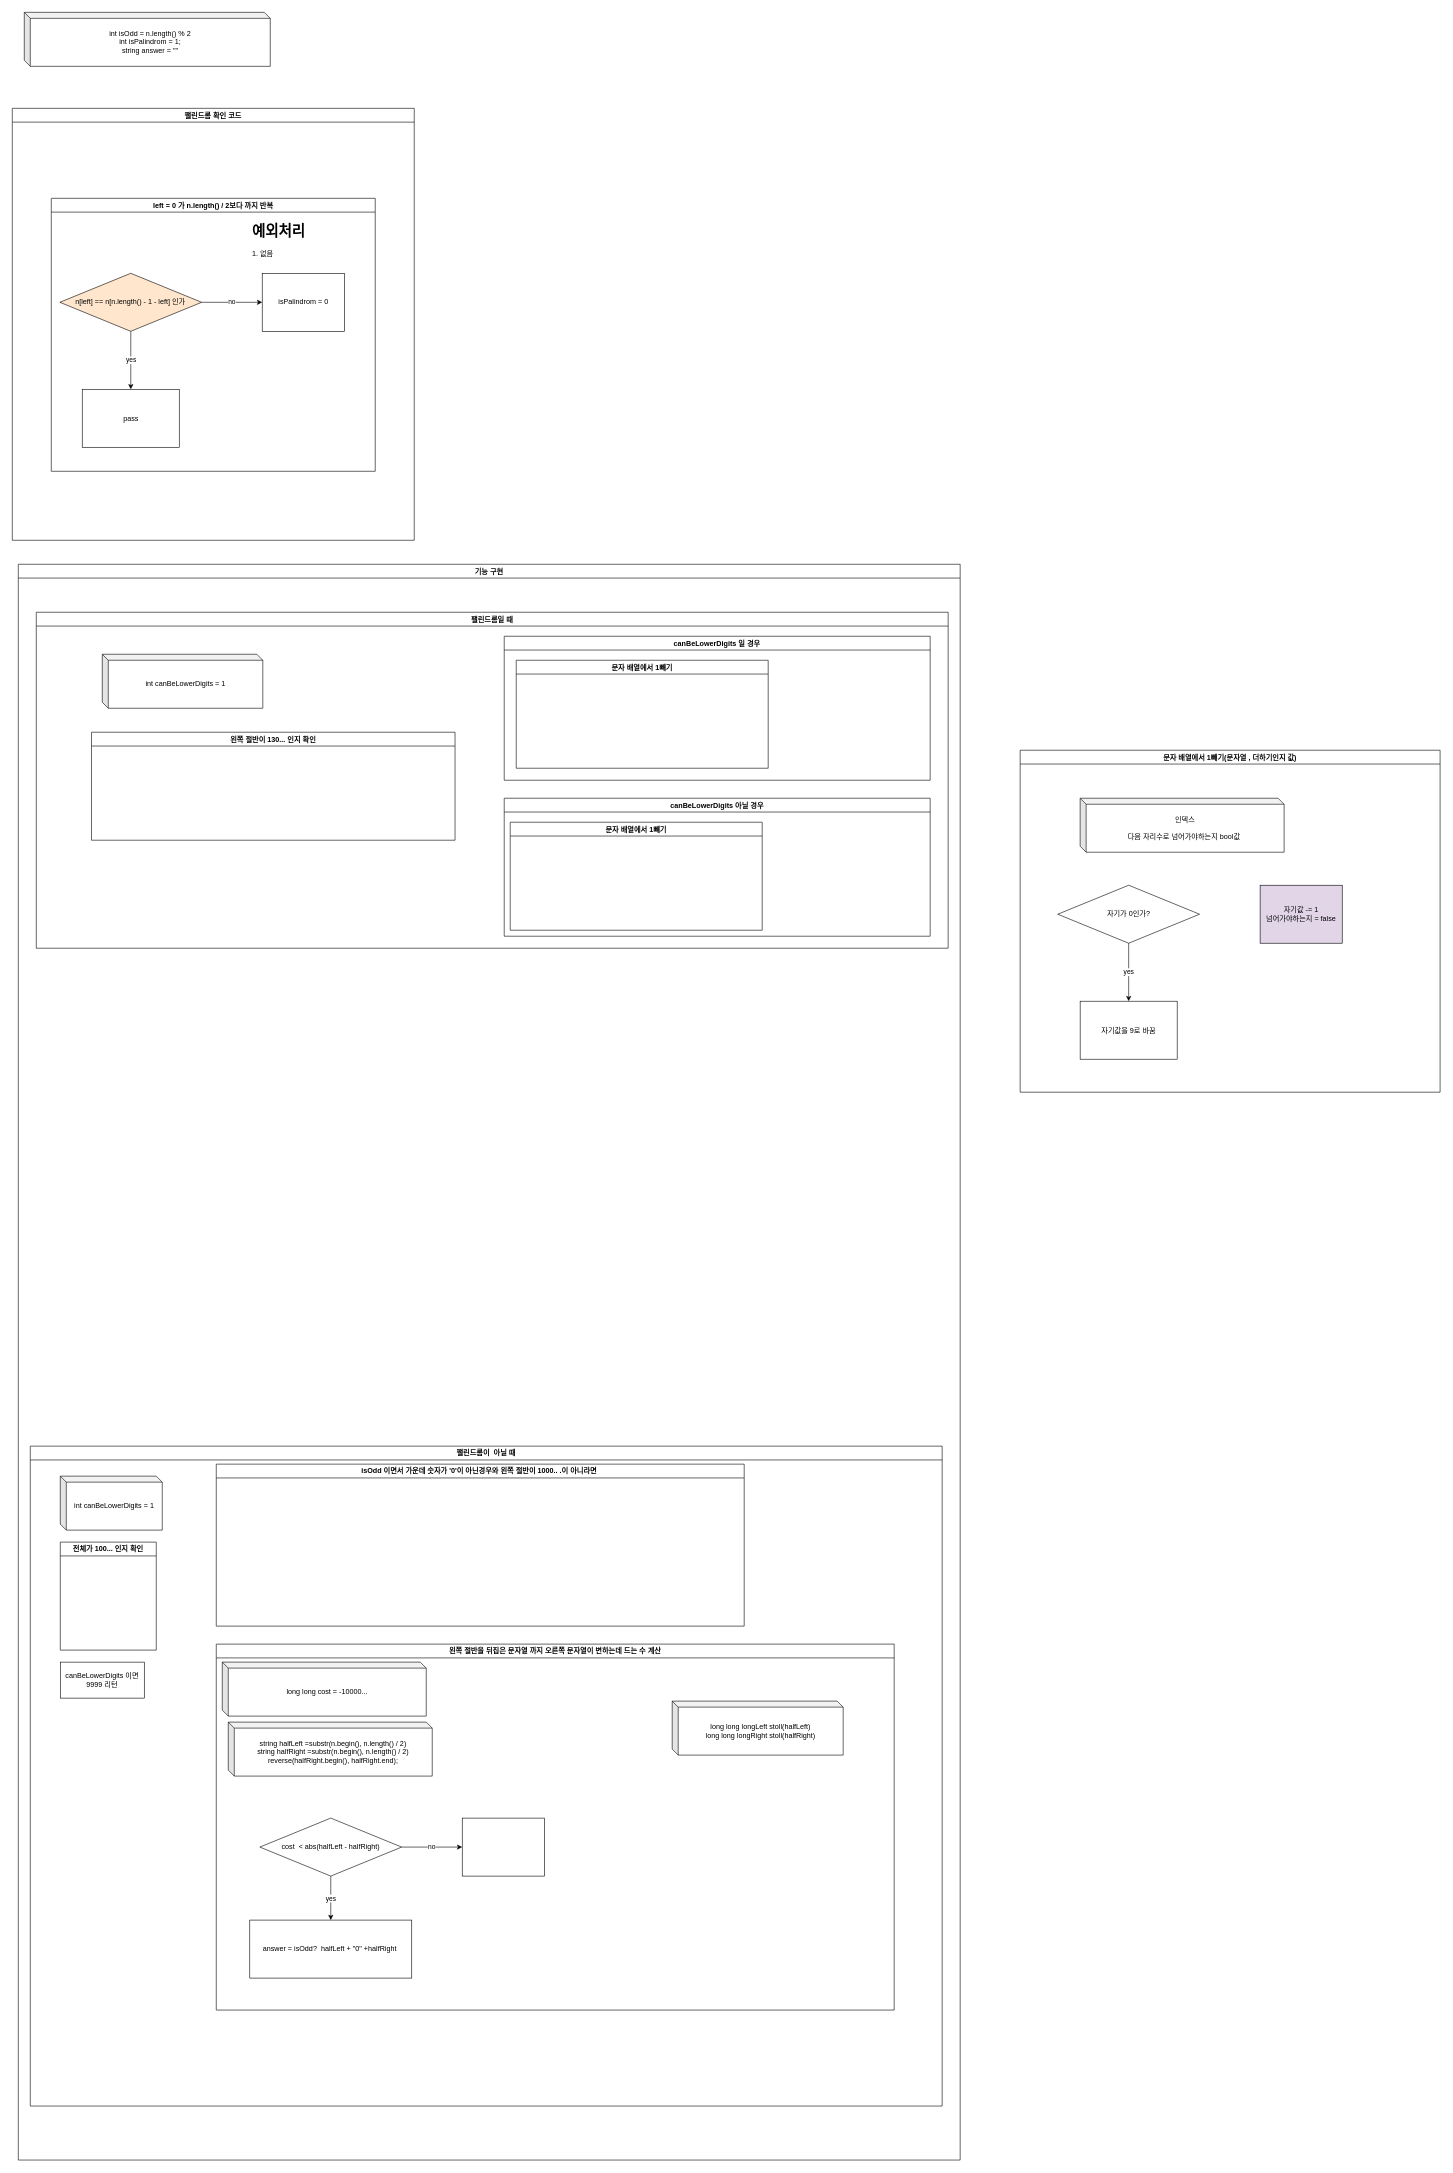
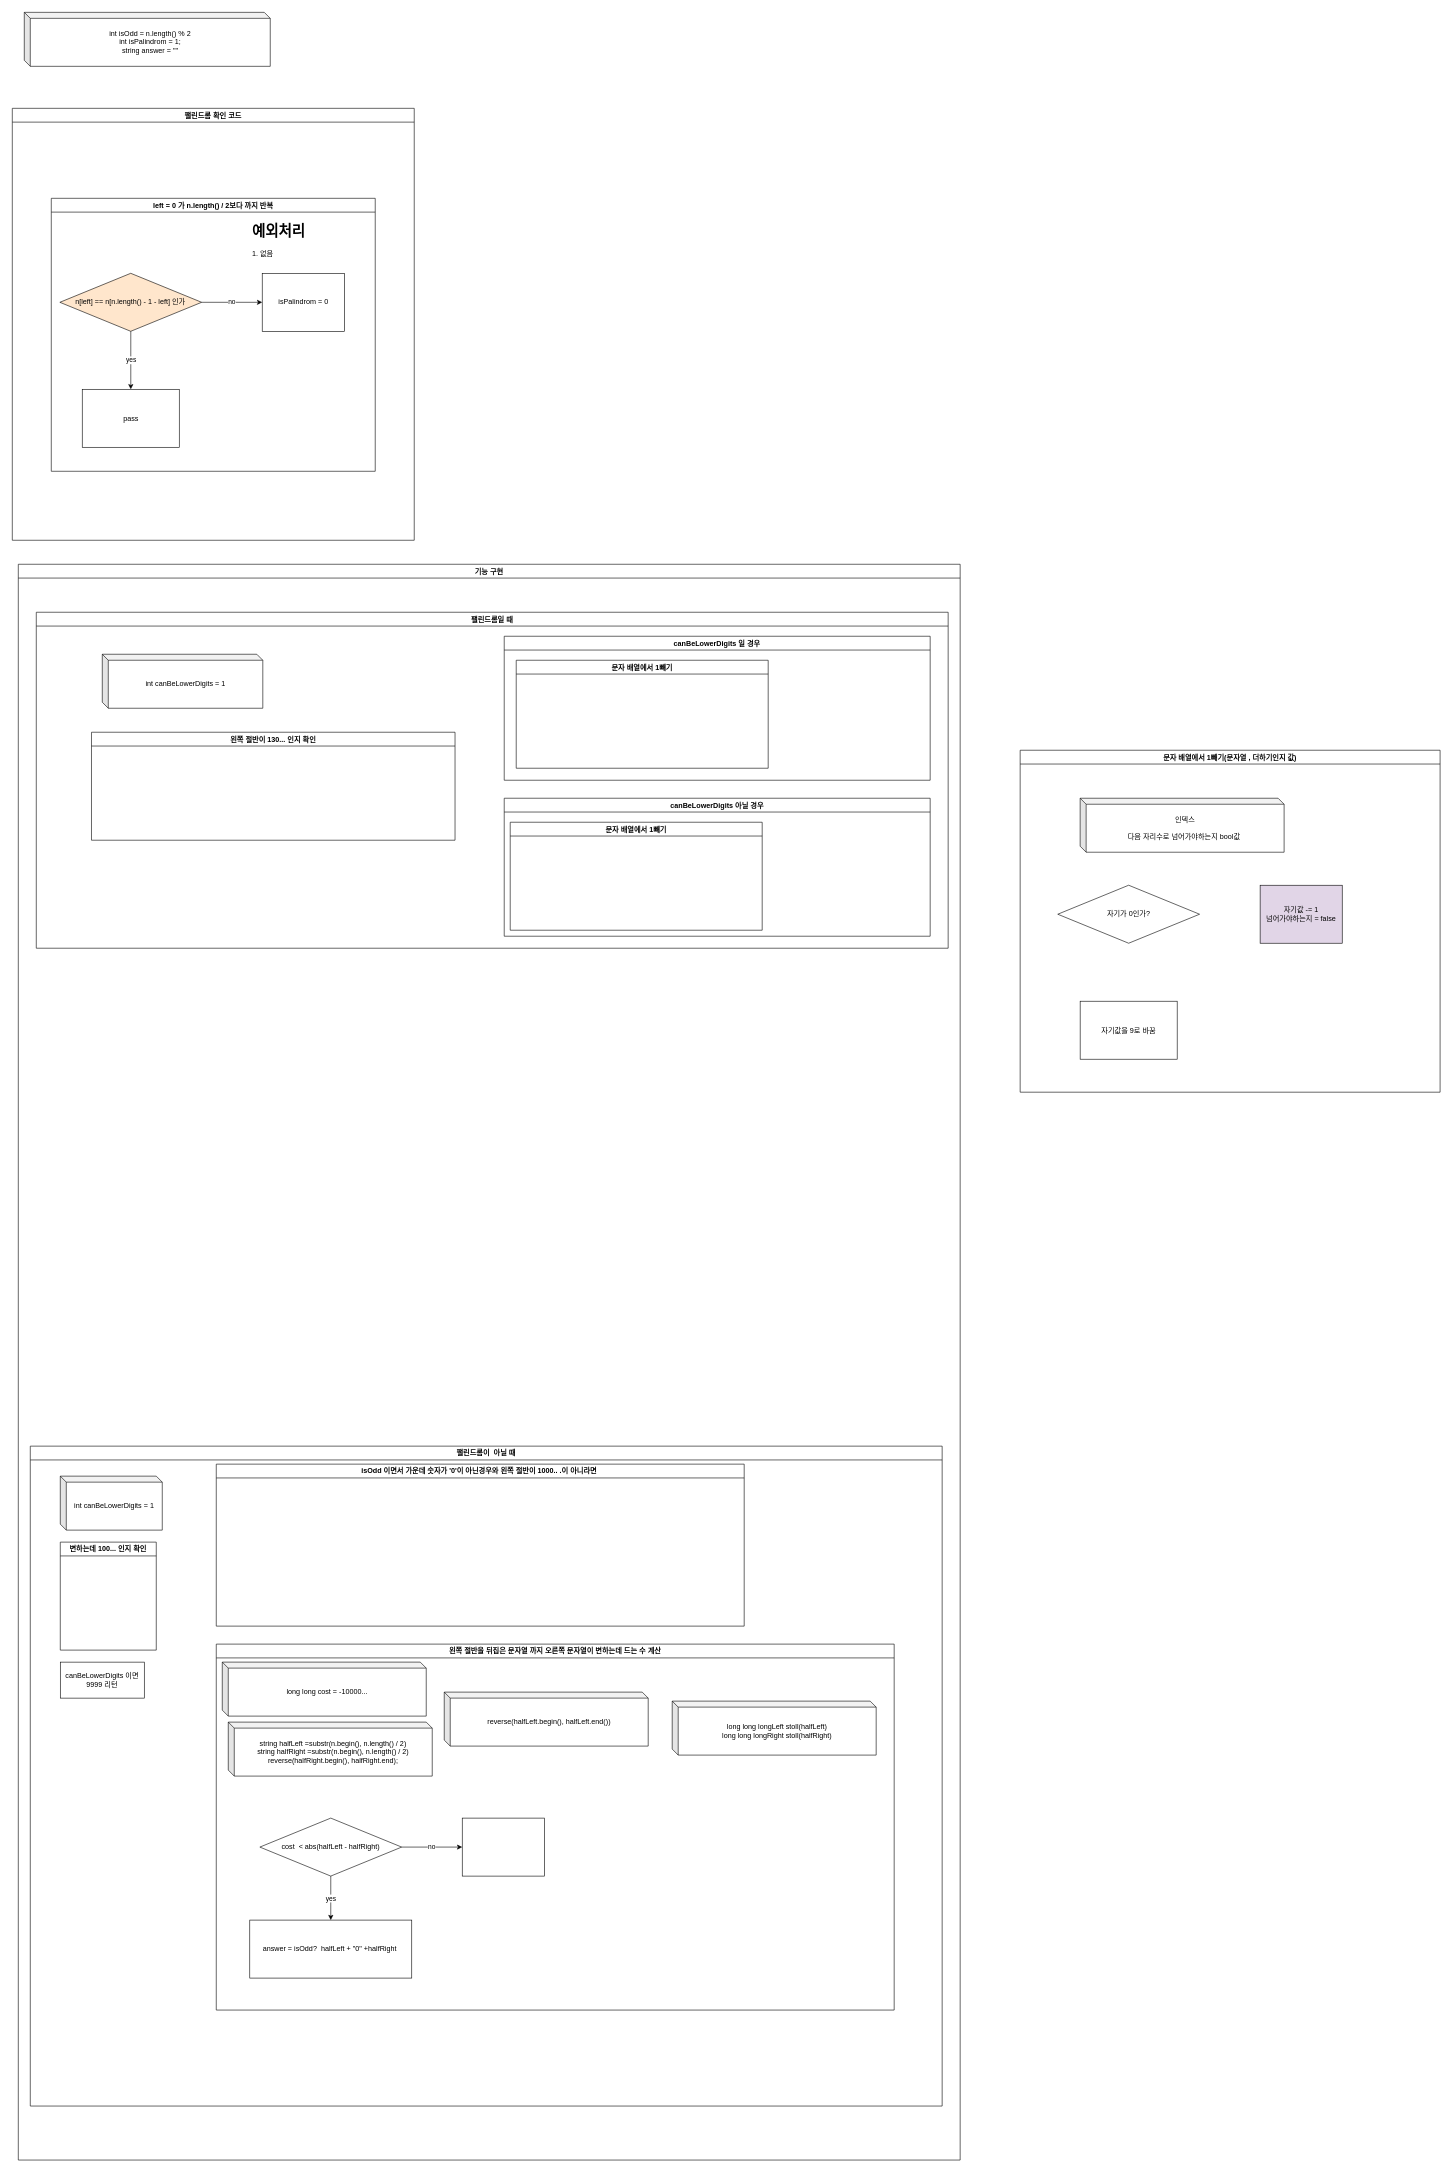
- <mxCell id="41" value="yes" style="edgeStyle=orthogonalEdgeStyle;rounded=0;orthogonalLoop=1;jettySize=auto;html=1;" edge="1" parent="38" source="39" target="40"><mxGeometry relative="1" as="geometry" /></mxCell>
- <mxCell id="21" value="전체가 100... 인지 확인" style="swimlane;whiteSpace=wrap;html=1;" vertex="1" parent="20"><mxGeometry x="50" y="160" width="160" height="180" as="geometry" /></mxCell>
+ <mxCell id="21" value="변하는데 100... 인지 확인" style="swimlane;whiteSpace=wrap;html=1;" vertex="1" parent="20"><mxGeometry x="50" y="160" width="160" height="180" as="geometry" /></mxCell>
+ <mxCell id="28" value="reverse(halfLeft.begin(), halfLeft.end())" style="shape=cube;whiteSpace=wrap;html=1;boundedLbl=1;backgroundOutline=1;darkOpacity=0.05;darkOpacity2=0.1;size=10;" vertex="1" parent="25"><mxGeometry x="380" y="80" width="340" height="90" as="geometry" /></mxCell>
- <mxCell id="29" value="long long longLeft stoll(halfLeft)&lt;br&gt;long long longRight stoll(halfRight)" style="shape=cube;whiteSpace=wrap;html=1;boundedLbl=1;backgroundOutline=1;darkOpacity=0.05;darkOpacity2=0.1;size=10;" vertex="1" parent="25"><mxGeometry x="760" y="95" width="285" height="90" as="geometry" /></mxCell>
+ <mxCell id="29" value="long long longLeft stoll(halfLeft)&lt;br&gt;long long longRight stoll(halfRight)" style="shape=cube;whiteSpace=wrap;html=1;boundedLbl=1;backgroundOutline=1;darkOpacity=0.05;darkOpacity2=0.1;size=10;" vertex="1" parent="25"><mxGeometry x="760" y="95" width="340" height="90" as="geometry" /></mxCell>
